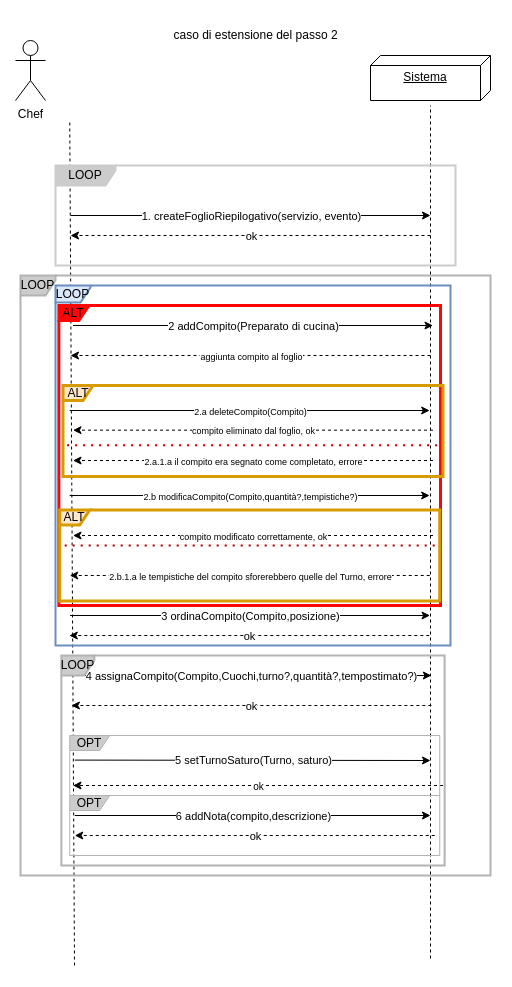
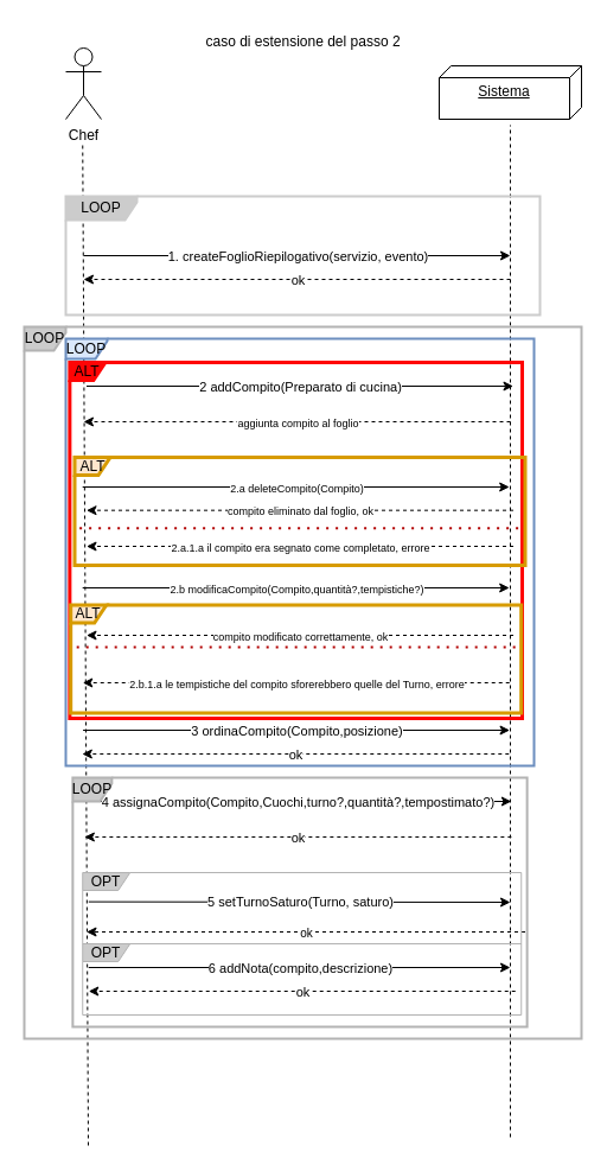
- <mxCell id="3" value="Chef" style="shape=umlActor;verticalLabelPosition=bottom;verticalAlign=top;html=1;outlineConnect=0;" parent="1" vertex="1"><mxGeometry x="15" y="40" width="30" height="60" as="geometry" /></mxCell>
+ <mxCell id="3" value="Chef" style="shape=umlActor;verticalLabelPosition=bottom;verticalAlign=top;html=1;outlineConnect=0;" parent="1" vertex="1"><mxGeometry x="55" y="40" width="30" height="60" as="geometry" /></mxCell>
